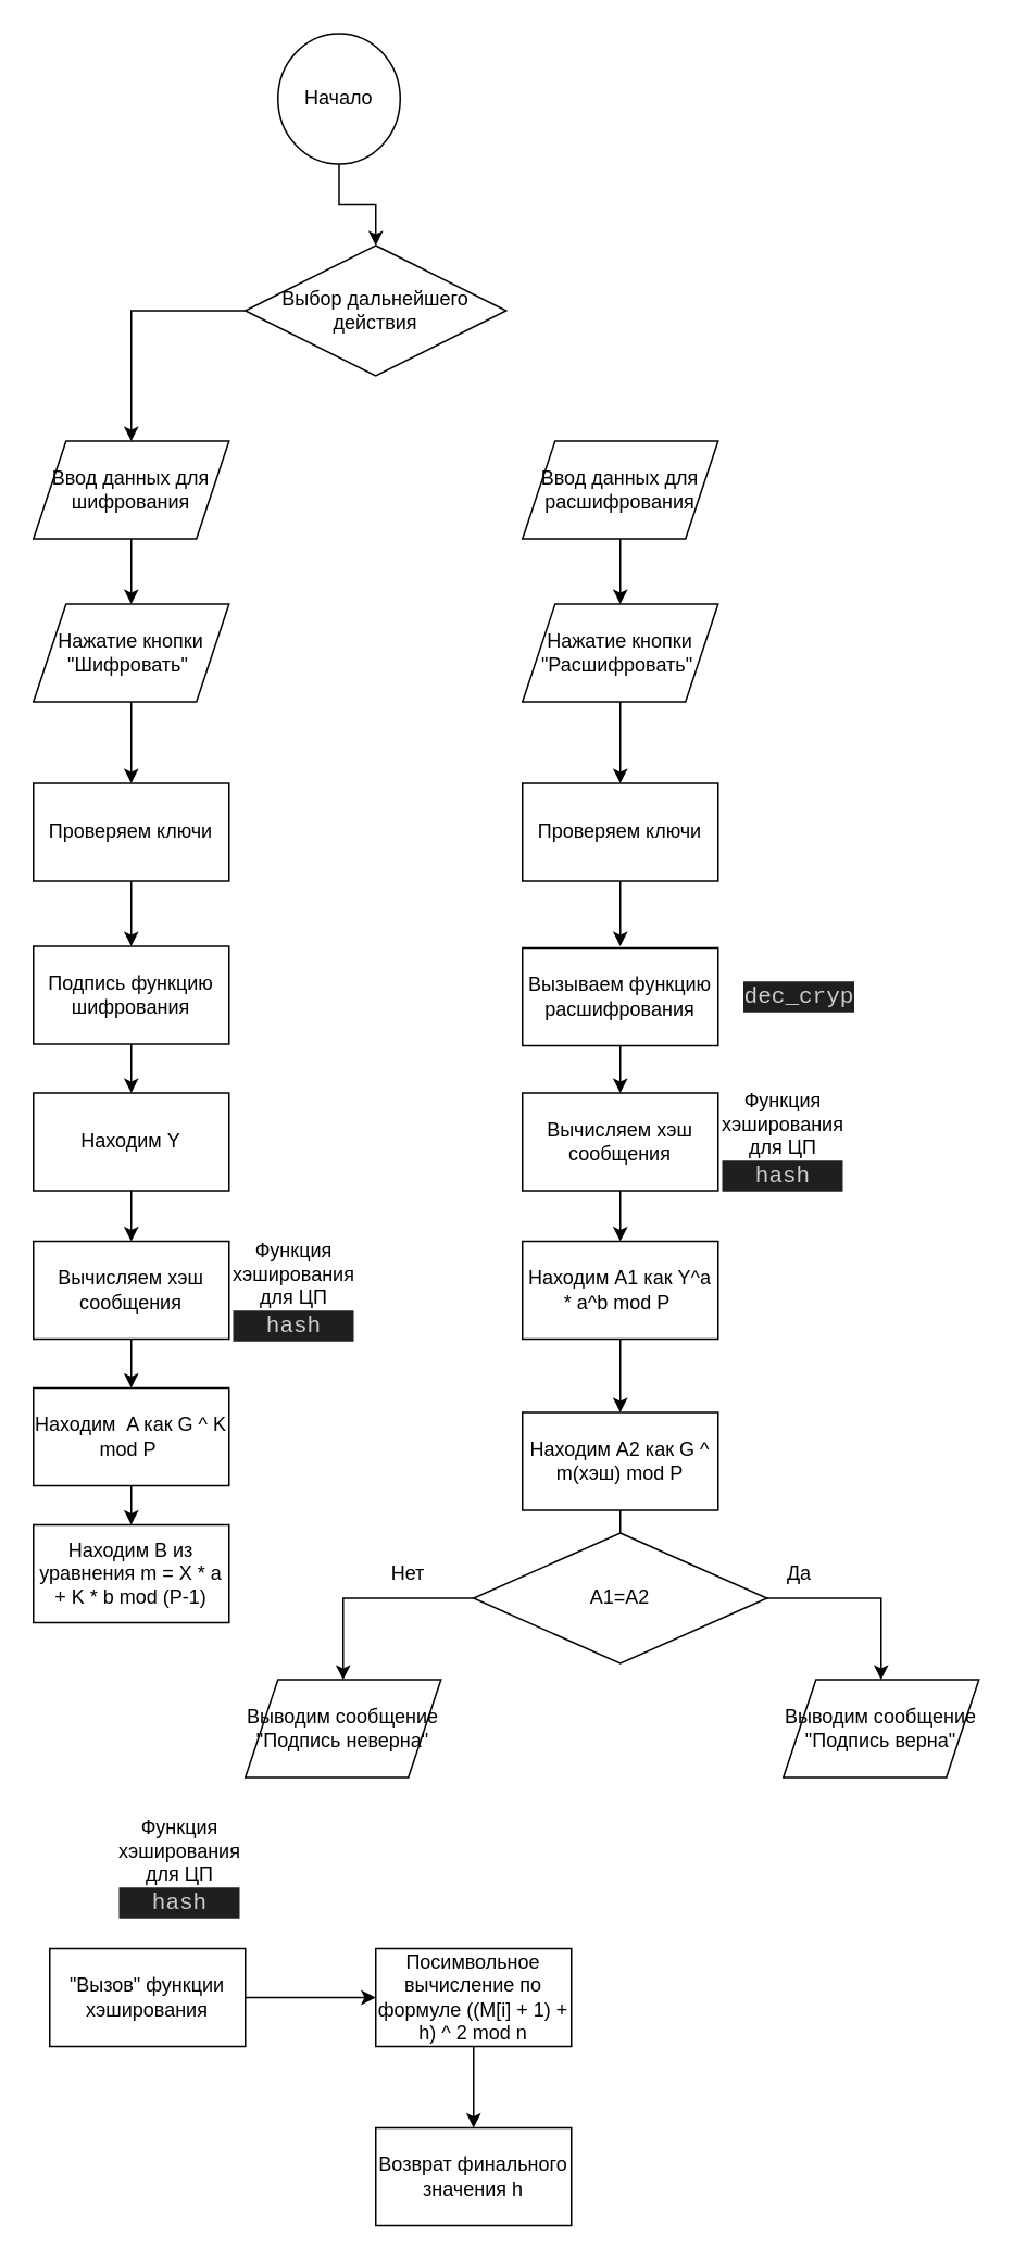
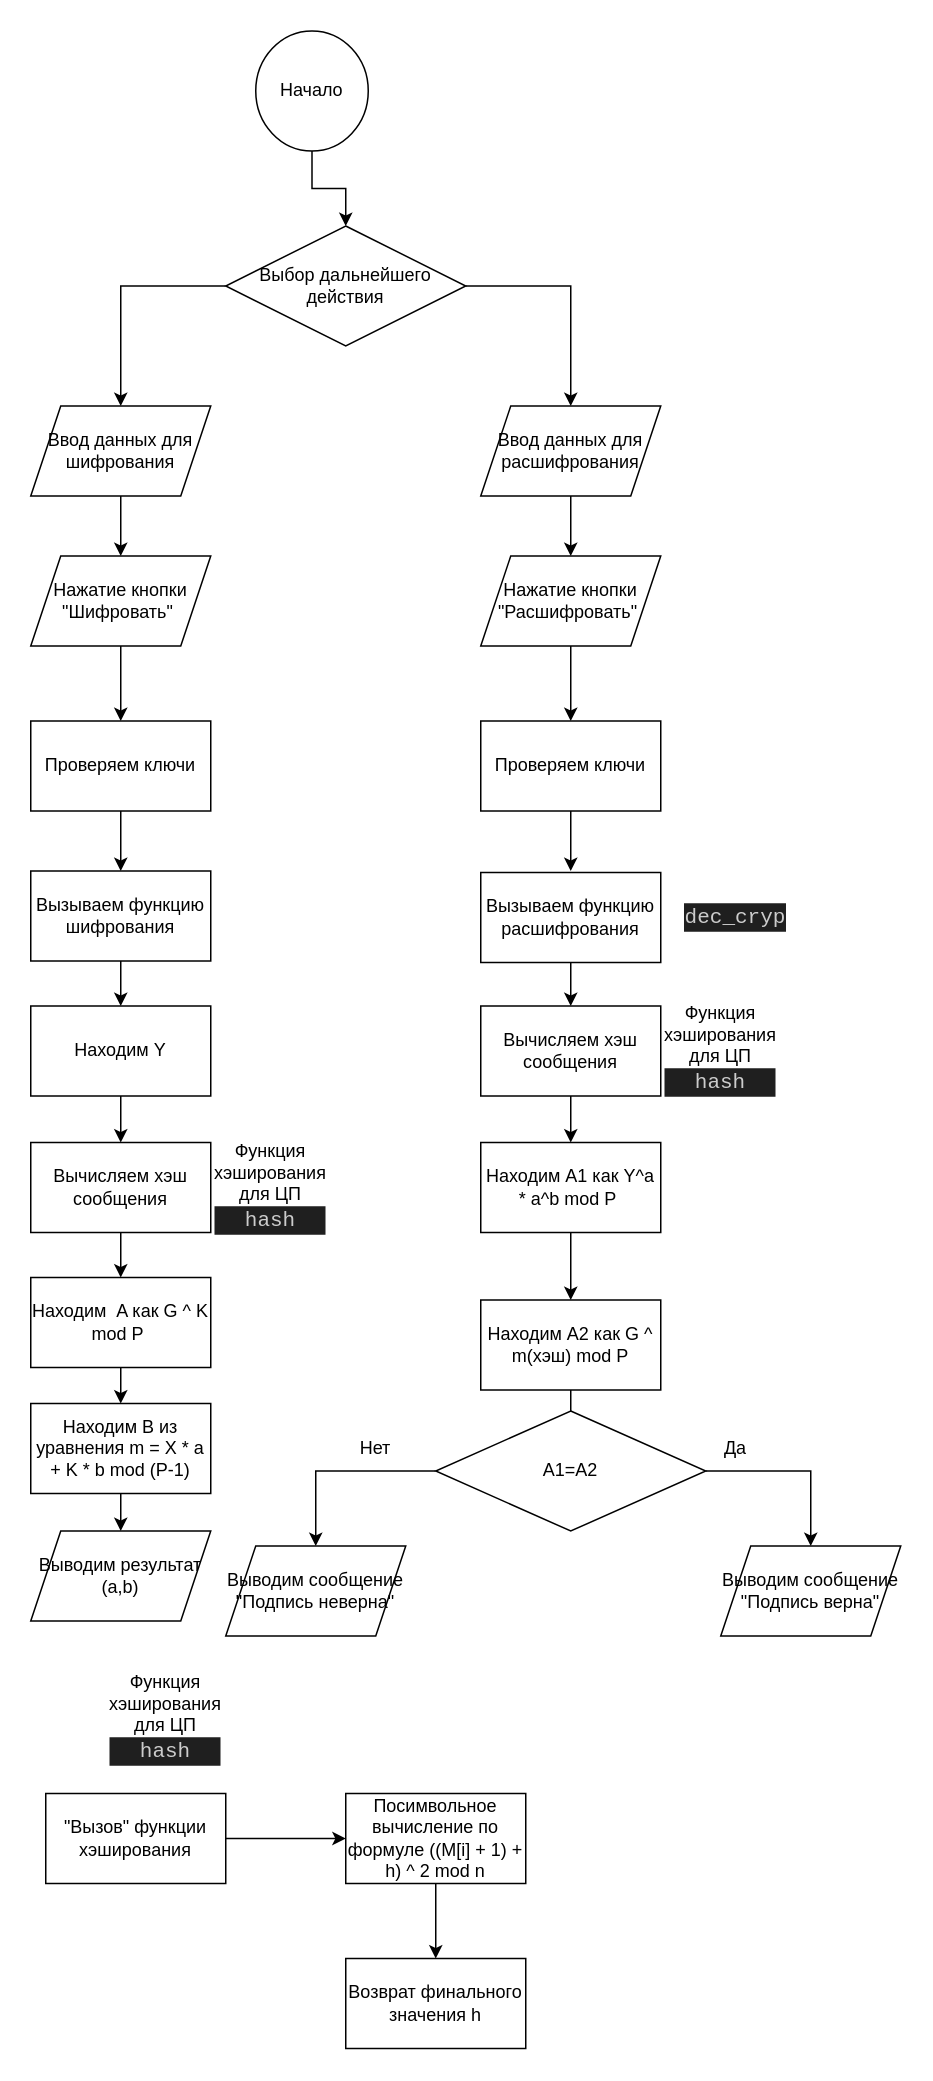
+ <mxCell id="5" value="" style="edgeStyle=orthogonalEdgeStyle;rounded=0;orthogonalLoop=1;jettySize=auto;html=1;" parent="1" source="6" target="10" edge="1"><mxGeometry relative="1" as="geometry" /></mxCell>
- <mxCell id="19" value="Подпись функцию шифрования" style="whiteSpace=wrap;html=1;rounded=0;" vertex="1" parent="1"><mxGeometry x="20" y="580" width="120" height="60" as="geometry" /></mxCell>
+ <mxCell id="19" value="Вызываем функцию шифрования" style="whiteSpace=wrap;html=1;rounded=0;" vertex="1" parent="1"><mxGeometry x="20" y="580" width="120" height="60" as="geometry" /></mxCell>
+ <mxCell id="50" value="" style="edgeStyle=orthogonalEdgeStyle;rounded=0;orthogonalLoop=1;jettySize=auto;html=1;" edge="1" parent="1" source="51" target="15"><mxGeometry relative="1" as="geometry" /></mxCell>
+ <mxCell id="15" value="Выводим результат (a,b)" style="shape=parallelogram;perimeter=parallelogramPerimeter;whiteSpace=wrap;html=1;fixedSize=1;" vertex="1" parent="1"><mxGeometry x="20" y="1020" width="120" height="60" as="geometry" /></mxCell>
